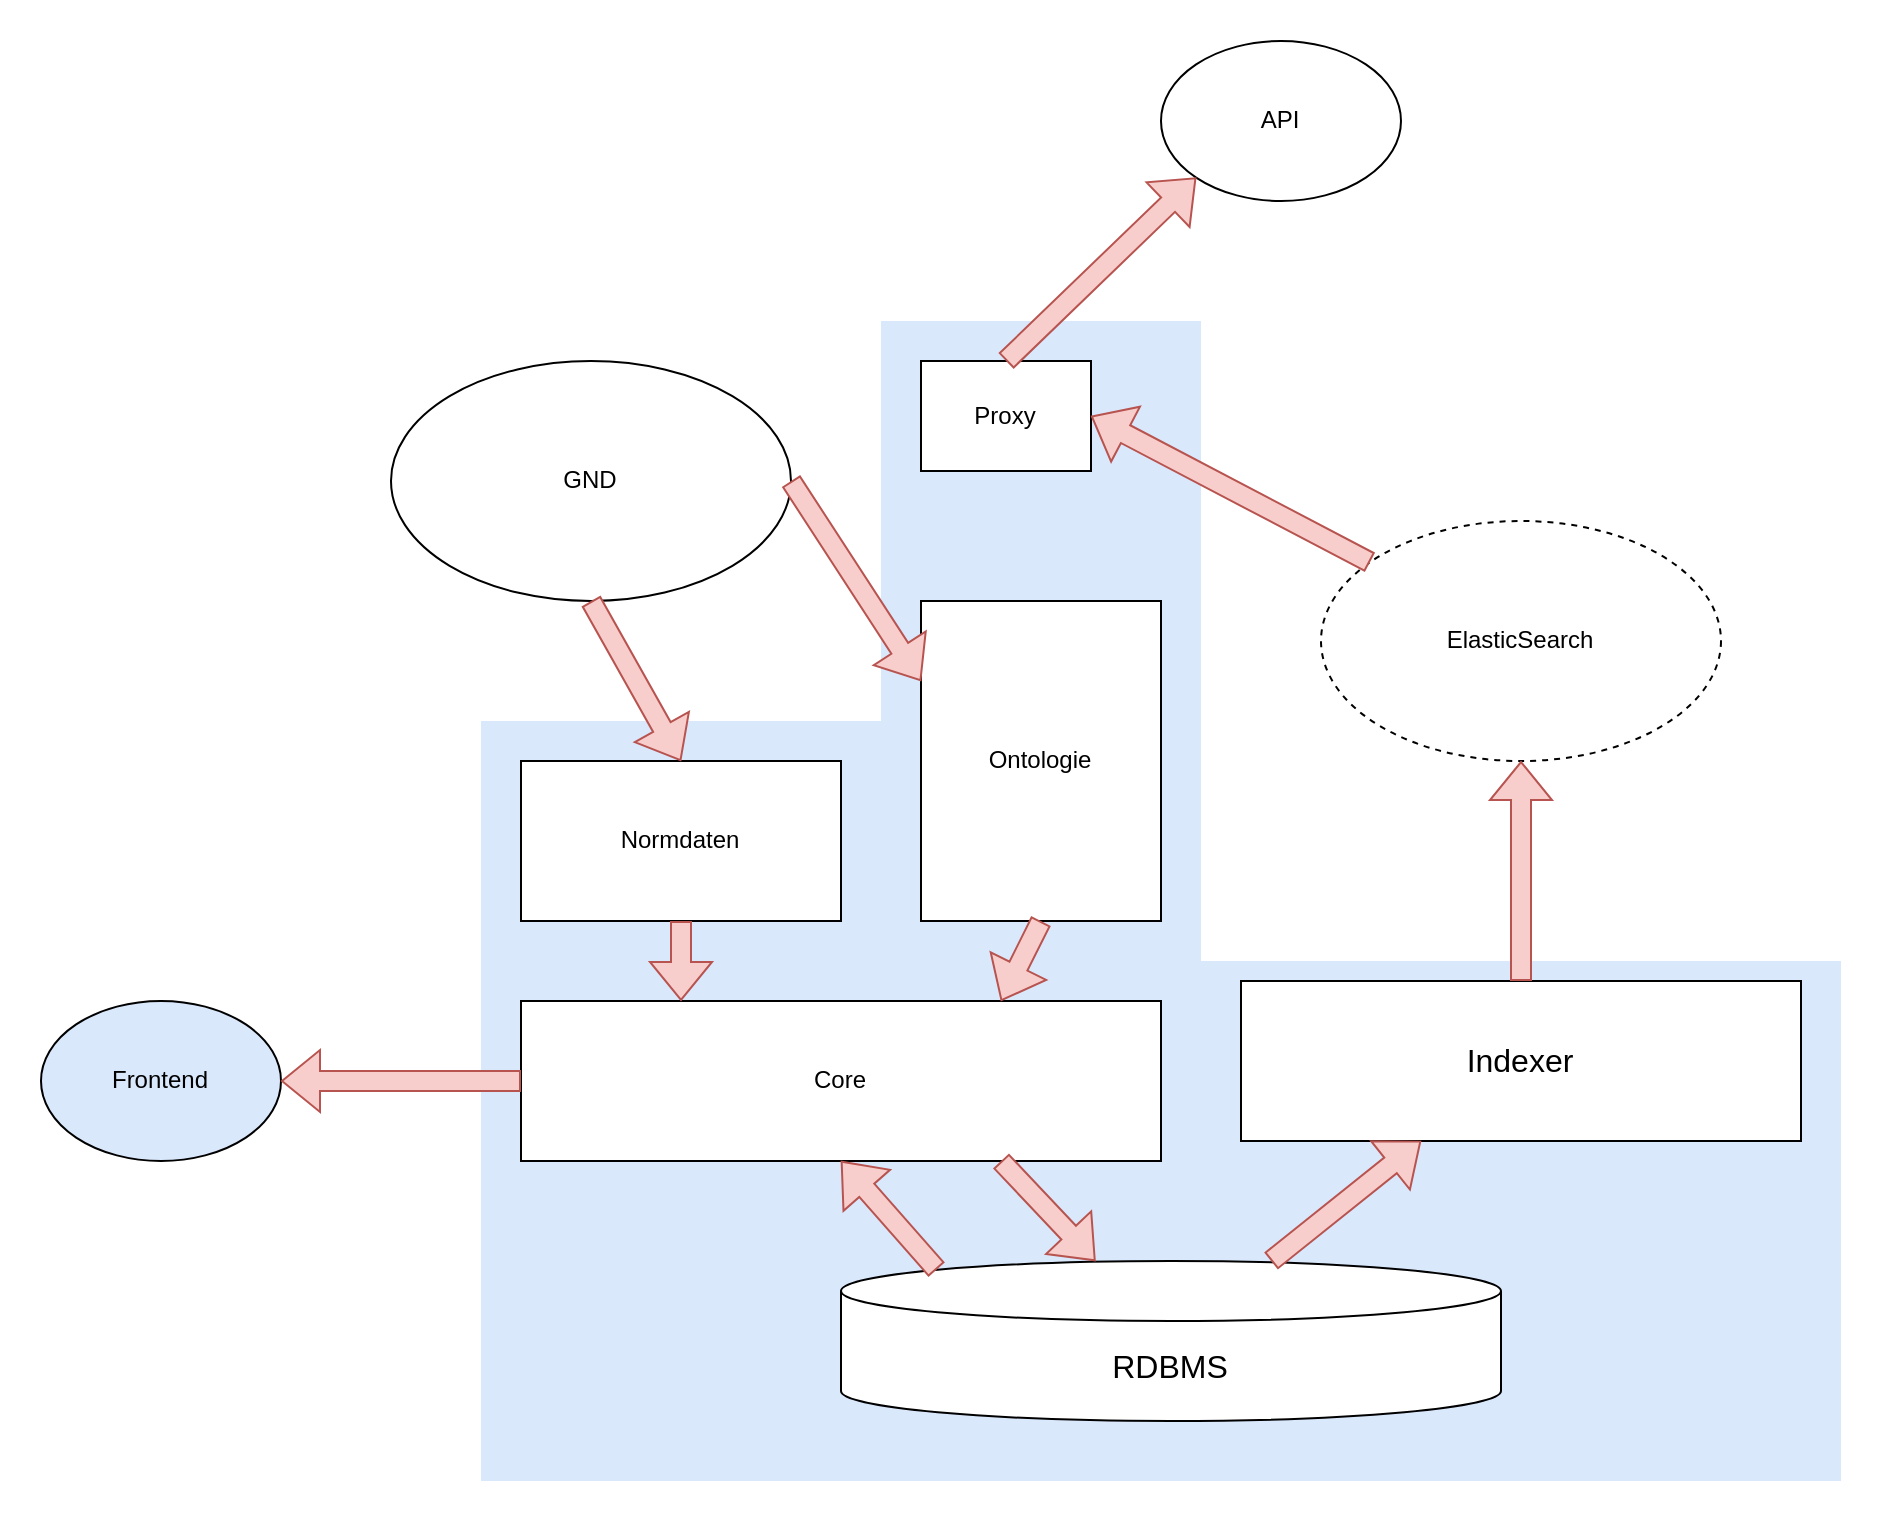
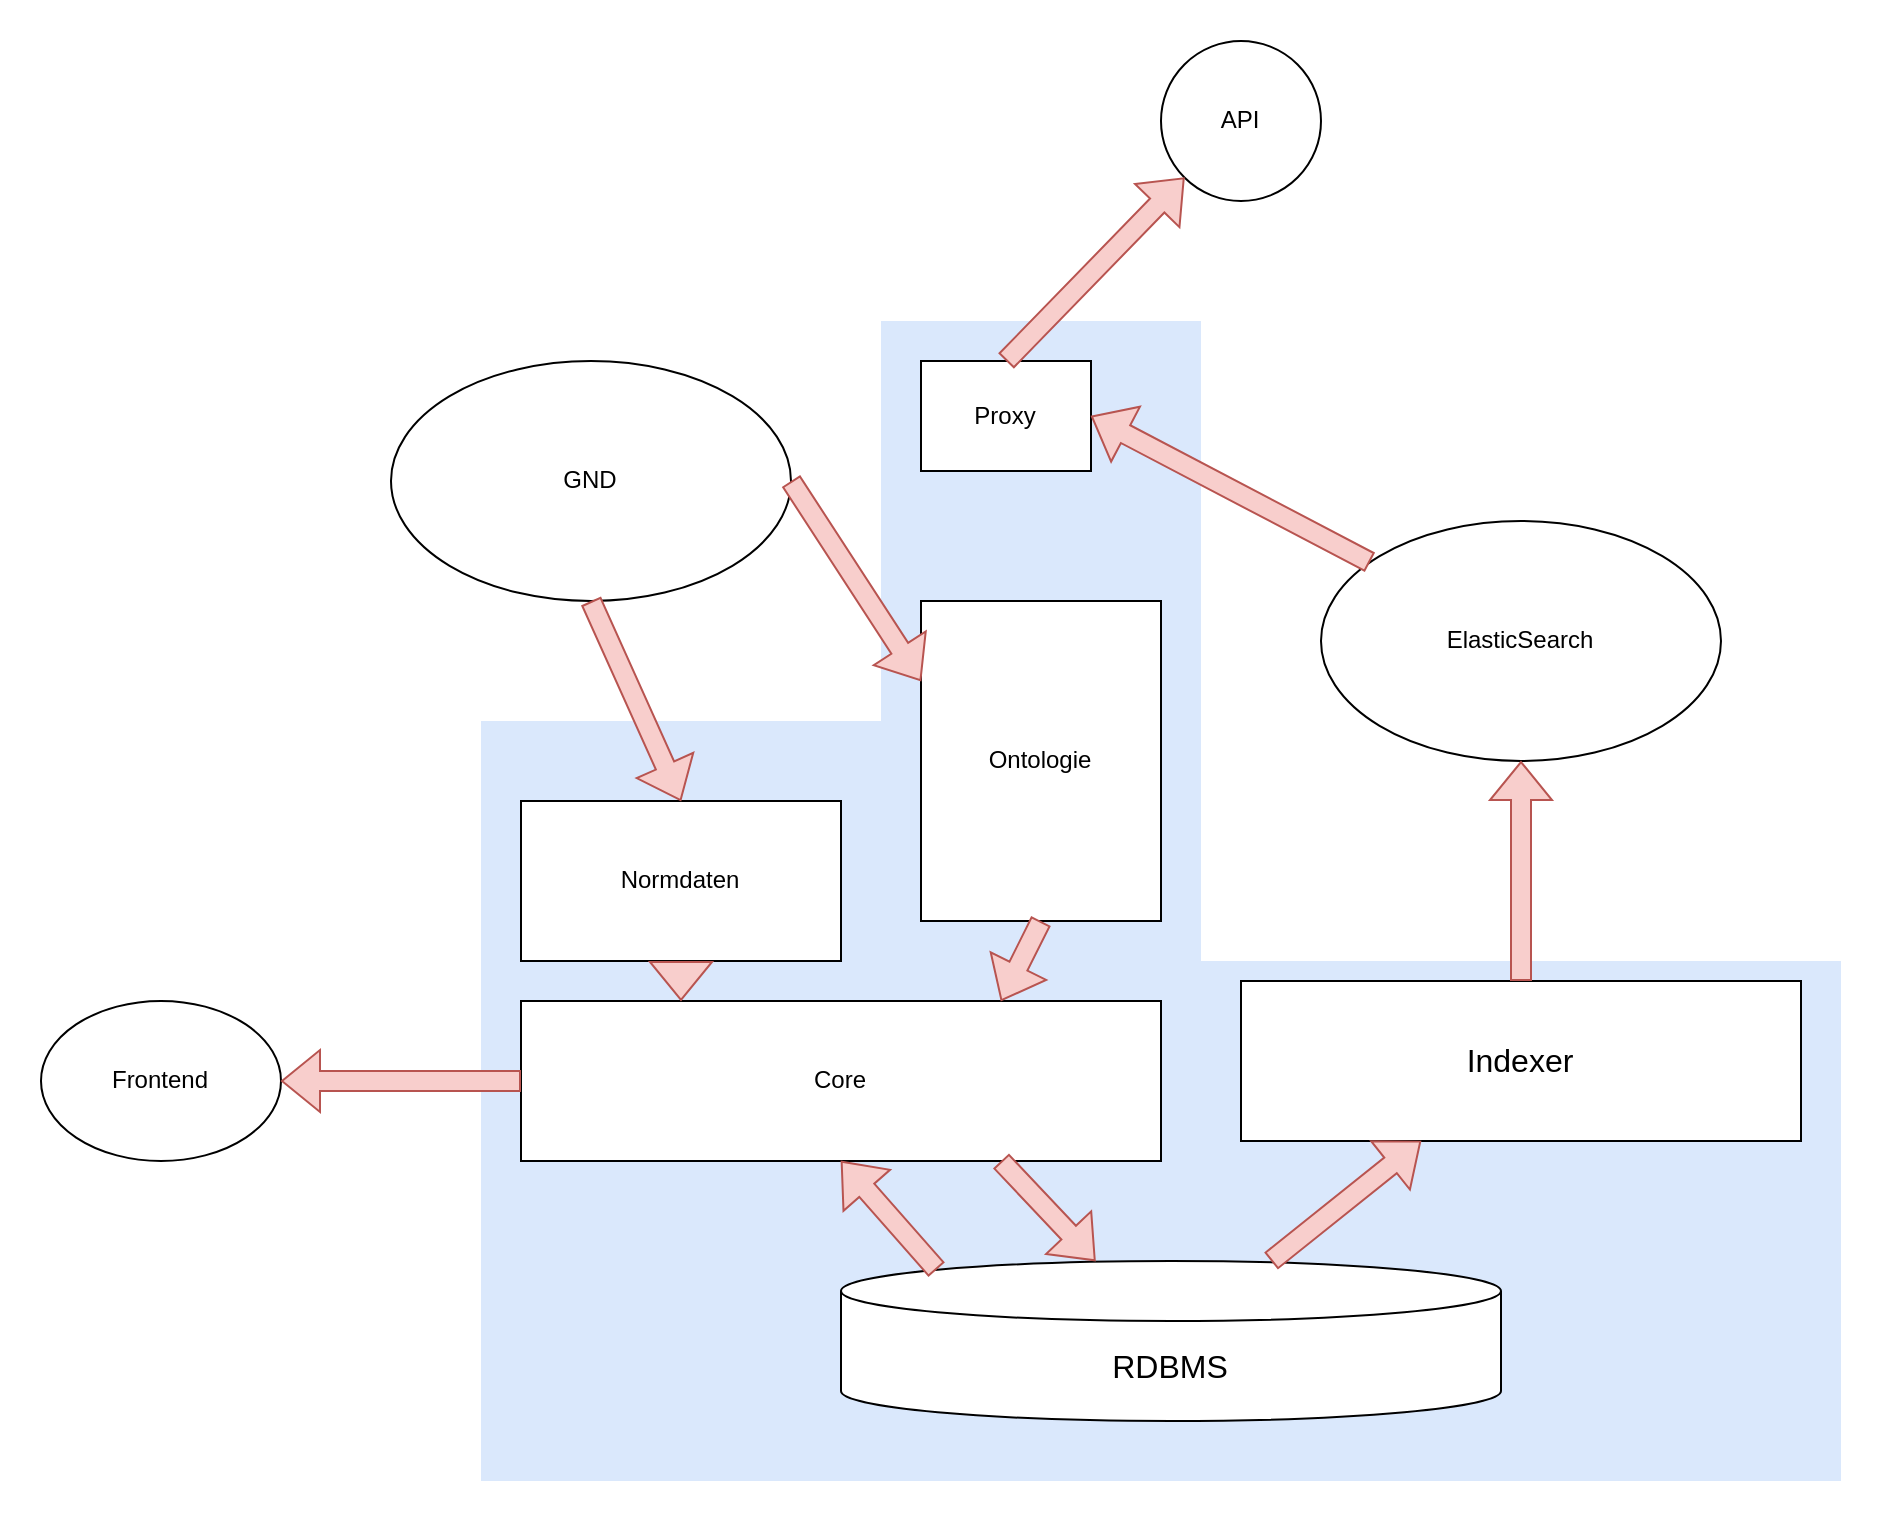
- <mxCell id="10" value="API" style="ellipse;whiteSpace=wrap;html=1;" vertex="1" parent="1"><mxGeometry x="580" y="20" width="120" height="80" as="geometry" /></mxCell>
+ <mxCell id="10" value="API" style="ellipse;whiteSpace=wrap;html=1;" vertex="1" parent="1"><mxGeometry x="580" y="20" width="80" height="80" as="geometry" /></mxCell>
- <mxCell id="12" value="ElasticSearch" style="ellipse;whiteSpace=wrap;html=1;dashed=1;" vertex="1" parent="1"><mxGeometry x="660" y="260" width="200" height="120" as="geometry" /></mxCell>
+ <mxCell id="12" value="ElasticSearch" style="ellipse;whiteSpace=wrap;html=1;" vertex="1" parent="1"><mxGeometry x="660" y="260" width="200" height="120" as="geometry" /></mxCell>
- <mxCell id="5" value="Normdaten" style="rounded=0;whiteSpace=wrap;html=1;" vertex="1" parent="1"><mxGeometry x="260" y="380" width="160" height="80" as="geometry" /></mxCell>
+ <mxCell id="5" value="Normdaten" style="rounded=0;whiteSpace=wrap;html=1;" vertex="1" parent="1"><mxGeometry x="260" y="400" width="160" height="80" as="geometry" /></mxCell>
- <mxCell id="9" value="Frontend" style="ellipse;whiteSpace=wrap;html=1;fillColor=#dae8fc;" vertex="1" parent="1"><mxGeometry x="20" y="500" width="120" height="80" as="geometry" /></mxCell>
+ <mxCell id="9" value="Frontend" style="ellipse;whiteSpace=wrap;html=1;" vertex="1" parent="1"><mxGeometry x="20" y="500" width="120" height="80" as="geometry" /></mxCell>
